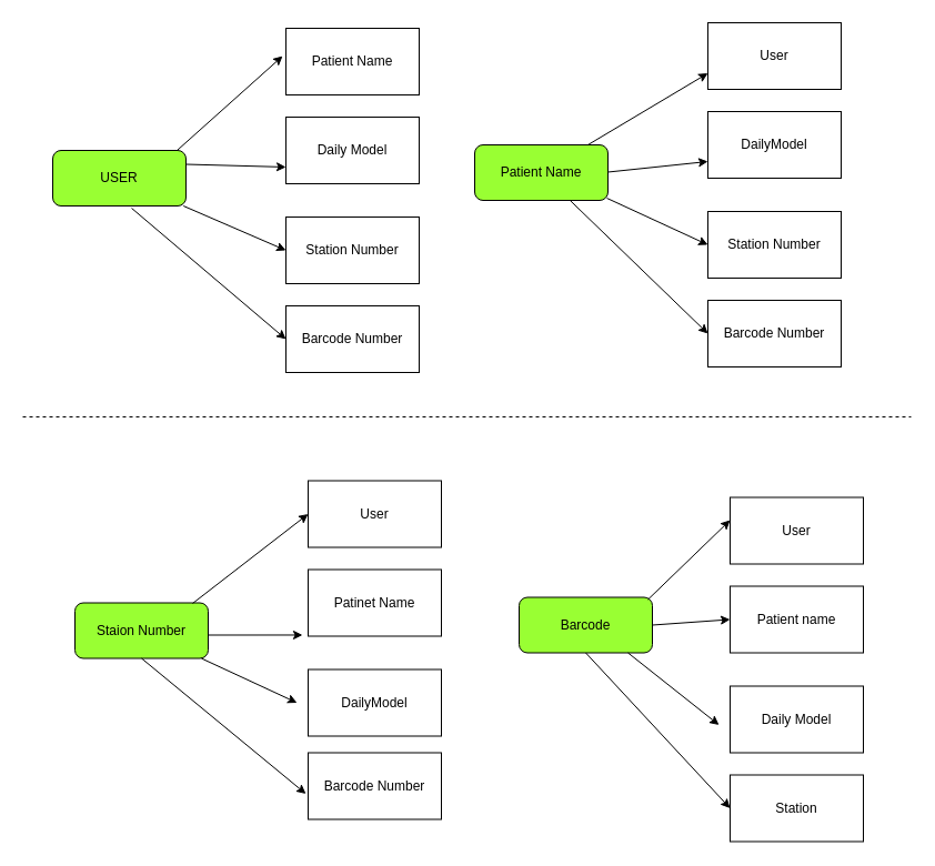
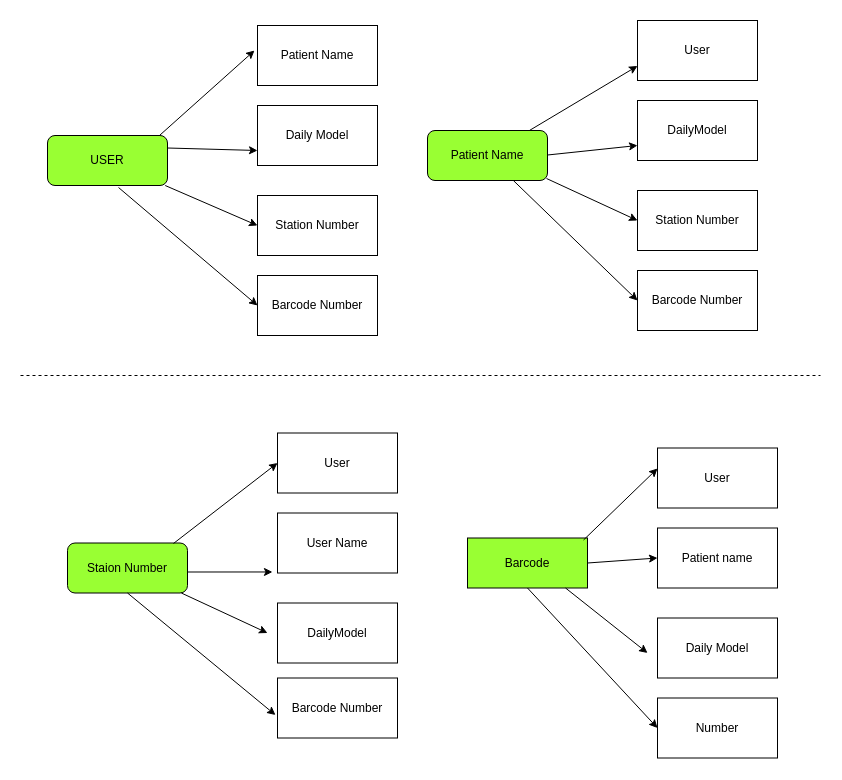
- <mxCell id="14" value="Patinet Name" style="rounded=0;whiteSpace=wrap;html=1;" vertex="1" parent="1"><mxGeometry x="277" y="512.5" width="120" height="60" as="geometry" /></mxCell>
+ <mxCell id="14" value="User Name" style="rounded=0;whiteSpace=wrap;html=1;" vertex="1" parent="1"><mxGeometry x="277" y="512.5" width="120" height="60" as="geometry" /></mxCell>
- <mxCell id="17" value="Barcode" style="rounded=1;whiteSpace=wrap;html=1;fillColor=#99FF33;" vertex="1" parent="1"><mxGeometry x="467" y="537.5" width="120" height="50" as="geometry" /></mxCell>
+ <mxCell id="17" value="Barcode" style="whiteSpace=wrap;html=1;fillColor=#99FF33;rounded=0;" vertex="1" parent="1"><mxGeometry x="467" y="537.5" width="120" height="50" as="geometry" /></mxCell>
- <mxCell id="21" value="Station" style="rounded=0;whiteSpace=wrap;html=1;" vertex="1" parent="1"><mxGeometry x="657" y="697.5" width="120" height="60" as="geometry" /></mxCell>
+ <mxCell id="21" value="Number" style="rounded=0;whiteSpace=wrap;html=1;" vertex="1" parent="1"><mxGeometry x="657" y="697.5" width="120" height="60" as="geometry" /></mxCell>
